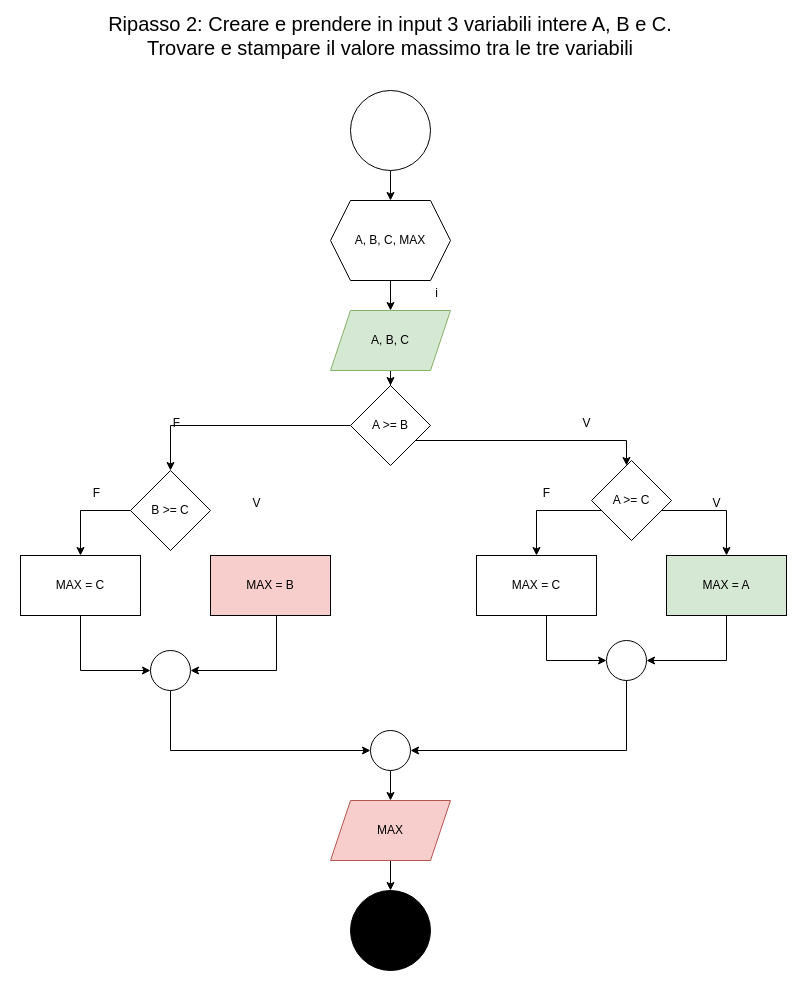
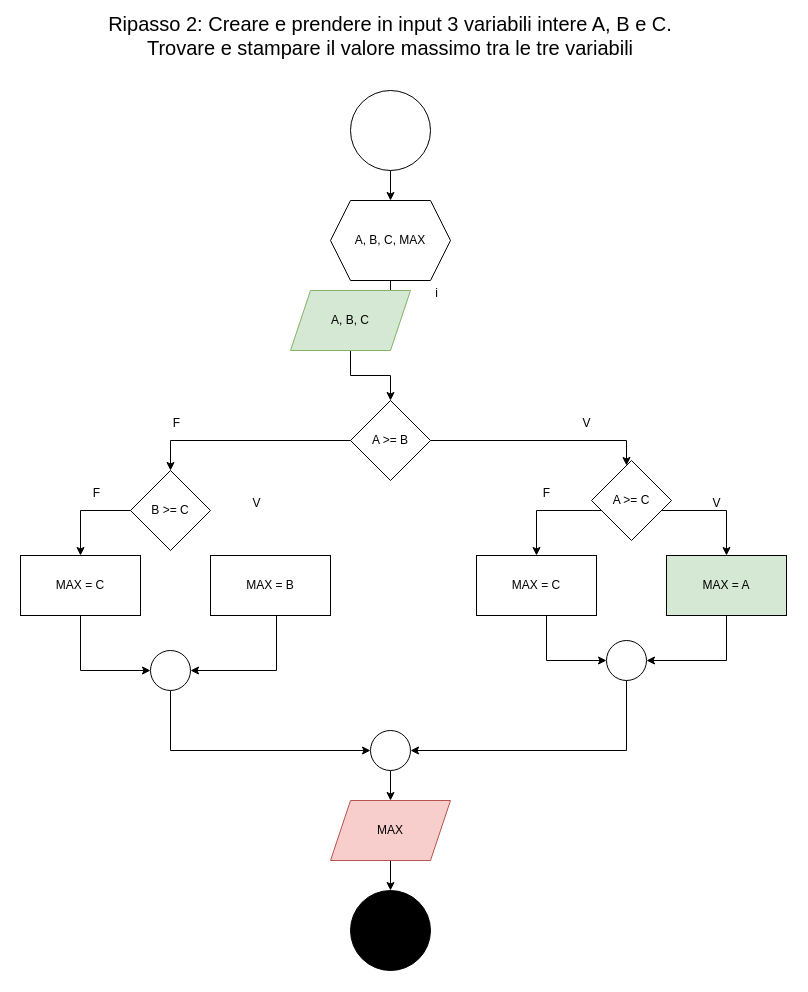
- <mxCell id="8" value="A, B, C" style="shape=parallelogram;perimeter=parallelogramPerimeter;whiteSpace=wrap;html=1;fixedSize=1;fillColor=#d5e8d4;strokeColor=#82b366;" vertex="1" parent="1"><mxGeometry x="330" y="310" width="120" height="60" as="geometry" /></mxCell>
+ <mxCell id="8" value="A, B, C" style="shape=parallelogram;perimeter=parallelogramPerimeter;whiteSpace=wrap;html=1;fixedSize=1;fillColor=#d5e8d4;strokeColor=#82b366;" vertex="1" parent="1"><mxGeometry x="290" y="290" width="120" height="60" as="geometry" /></mxCell>
- <mxCell id="12" value="A &amp;gt;= B" style="rhombus;whiteSpace=wrap;html=1;" vertex="1" parent="1"><mxGeometry x="350" y="385" width="80" height="80" as="geometry" /></mxCell>
+ <mxCell id="12" value="A &amp;gt;= B" style="rhombus;whiteSpace=wrap;html=1;" vertex="1" parent="1"><mxGeometry x="350" y="400" width="80" height="80" as="geometry" /></mxCell>
- <mxCell id="23" value="MAX = B" style="whiteSpace=wrap;html=1;fillColor=#f8cecc;" vertex="1" parent="1"><mxGeometry x="210" y="555" width="120" height="60" as="geometry" /></mxCell>
+ <mxCell id="23" value="MAX = B" style="whiteSpace=wrap;html=1;" vertex="1" parent="1"><mxGeometry x="210" y="555" width="120" height="60" as="geometry" /></mxCell>
